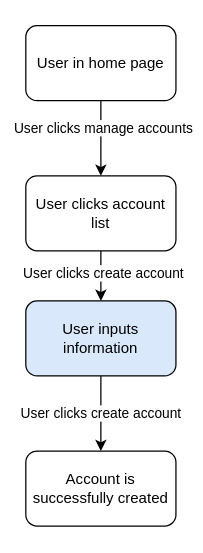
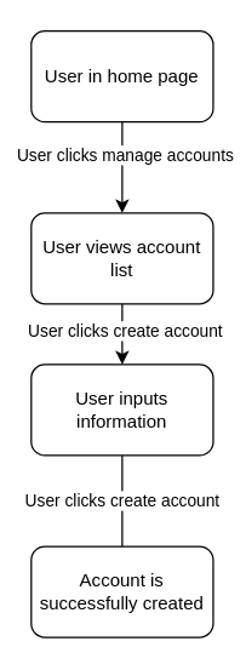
- <mxCell id="7" value="User clicks account list" style="rounded=1;whiteSpace=wrap;html=1;" vertex="1" parent="1"><mxGeometry x="20" y="140" width="120" height="60" as="geometry" /></mxCell>
+ <mxCell id="7" value="User views account list" style="rounded=1;whiteSpace=wrap;html=1;" vertex="1" parent="1"><mxGeometry x="20" y="140" width="120" height="60" as="geometry" /></mxCell>
- <mxCell id="9" value="User inputs information" style="rounded=1;whiteSpace=wrap;html=1;fillColor=#dae8fc;" vertex="1" parent="1"><mxGeometry x="20" y="240" width="120" height="60" as="geometry" /></mxCell>
+ <mxCell id="9" value="User inputs information" style="rounded=1;whiteSpace=wrap;html=1;" vertex="1" parent="1"><mxGeometry x="20" y="240" width="120" height="60" as="geometry" /></mxCell>
- <mxCell id="8" value="User clicks create account" style="edgeStyle=orthogonalEdgeStyle;rounded=0;orthogonalLoop=1;jettySize=auto;html=1;" edge="1" parent="1" source="9" target="10"><mxGeometry relative="1" as="geometry" /></mxCell>
+ <mxCell id="8" value="User clicks create account" style="edgeStyle=orthogonalEdgeStyle;rounded=0;orthogonalLoop=1;jettySize=auto;html=1;endArrow=none;" edge="1" parent="1" source="9" target="10"><mxGeometry relative="1" as="geometry" /></mxCell>
